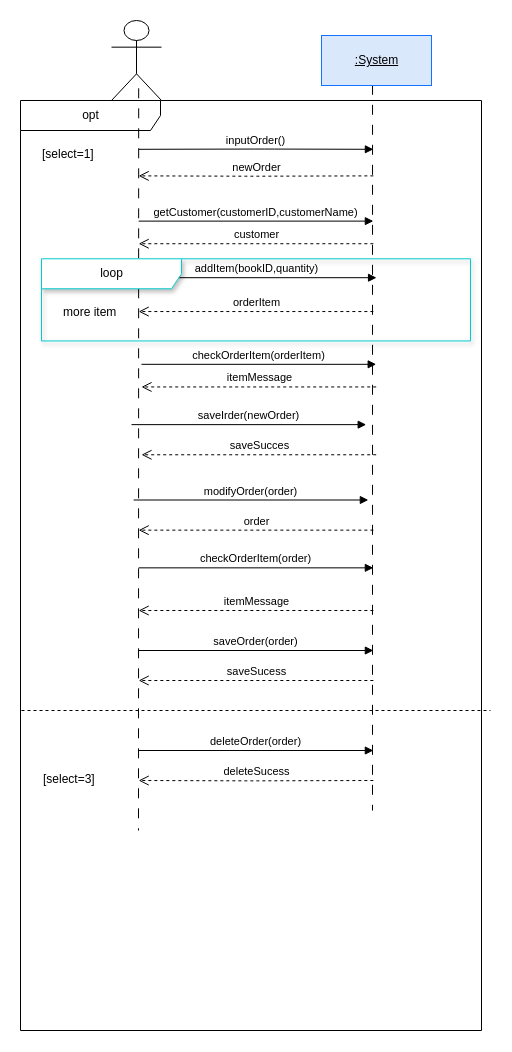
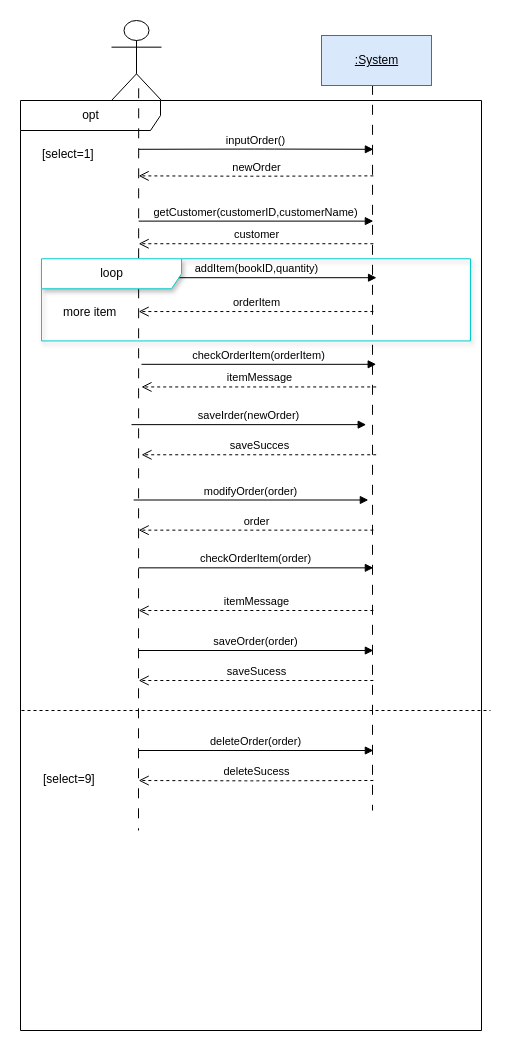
- <mxCell id="26" value="[select=3]" style="line;strokeWidth=1;dashed=1;labelPosition=center;verticalLabelPosition=bottom;align=left;verticalAlign=top;spacingLeft=20;spacingTop=15;" vertex="1" parent="2"><mxGeometry x="1" y="570" width="469" height="80" as="geometry" /></mxCell>
+ <mxCell id="26" value="[select=9]" style="line;strokeWidth=1;dashed=1;labelPosition=center;verticalLabelPosition=bottom;align=left;verticalAlign=top;spacingLeft=20;spacingTop=15;" vertex="1" parent="2"><mxGeometry x="1" y="570" width="469" height="80" as="geometry" /></mxCell>
